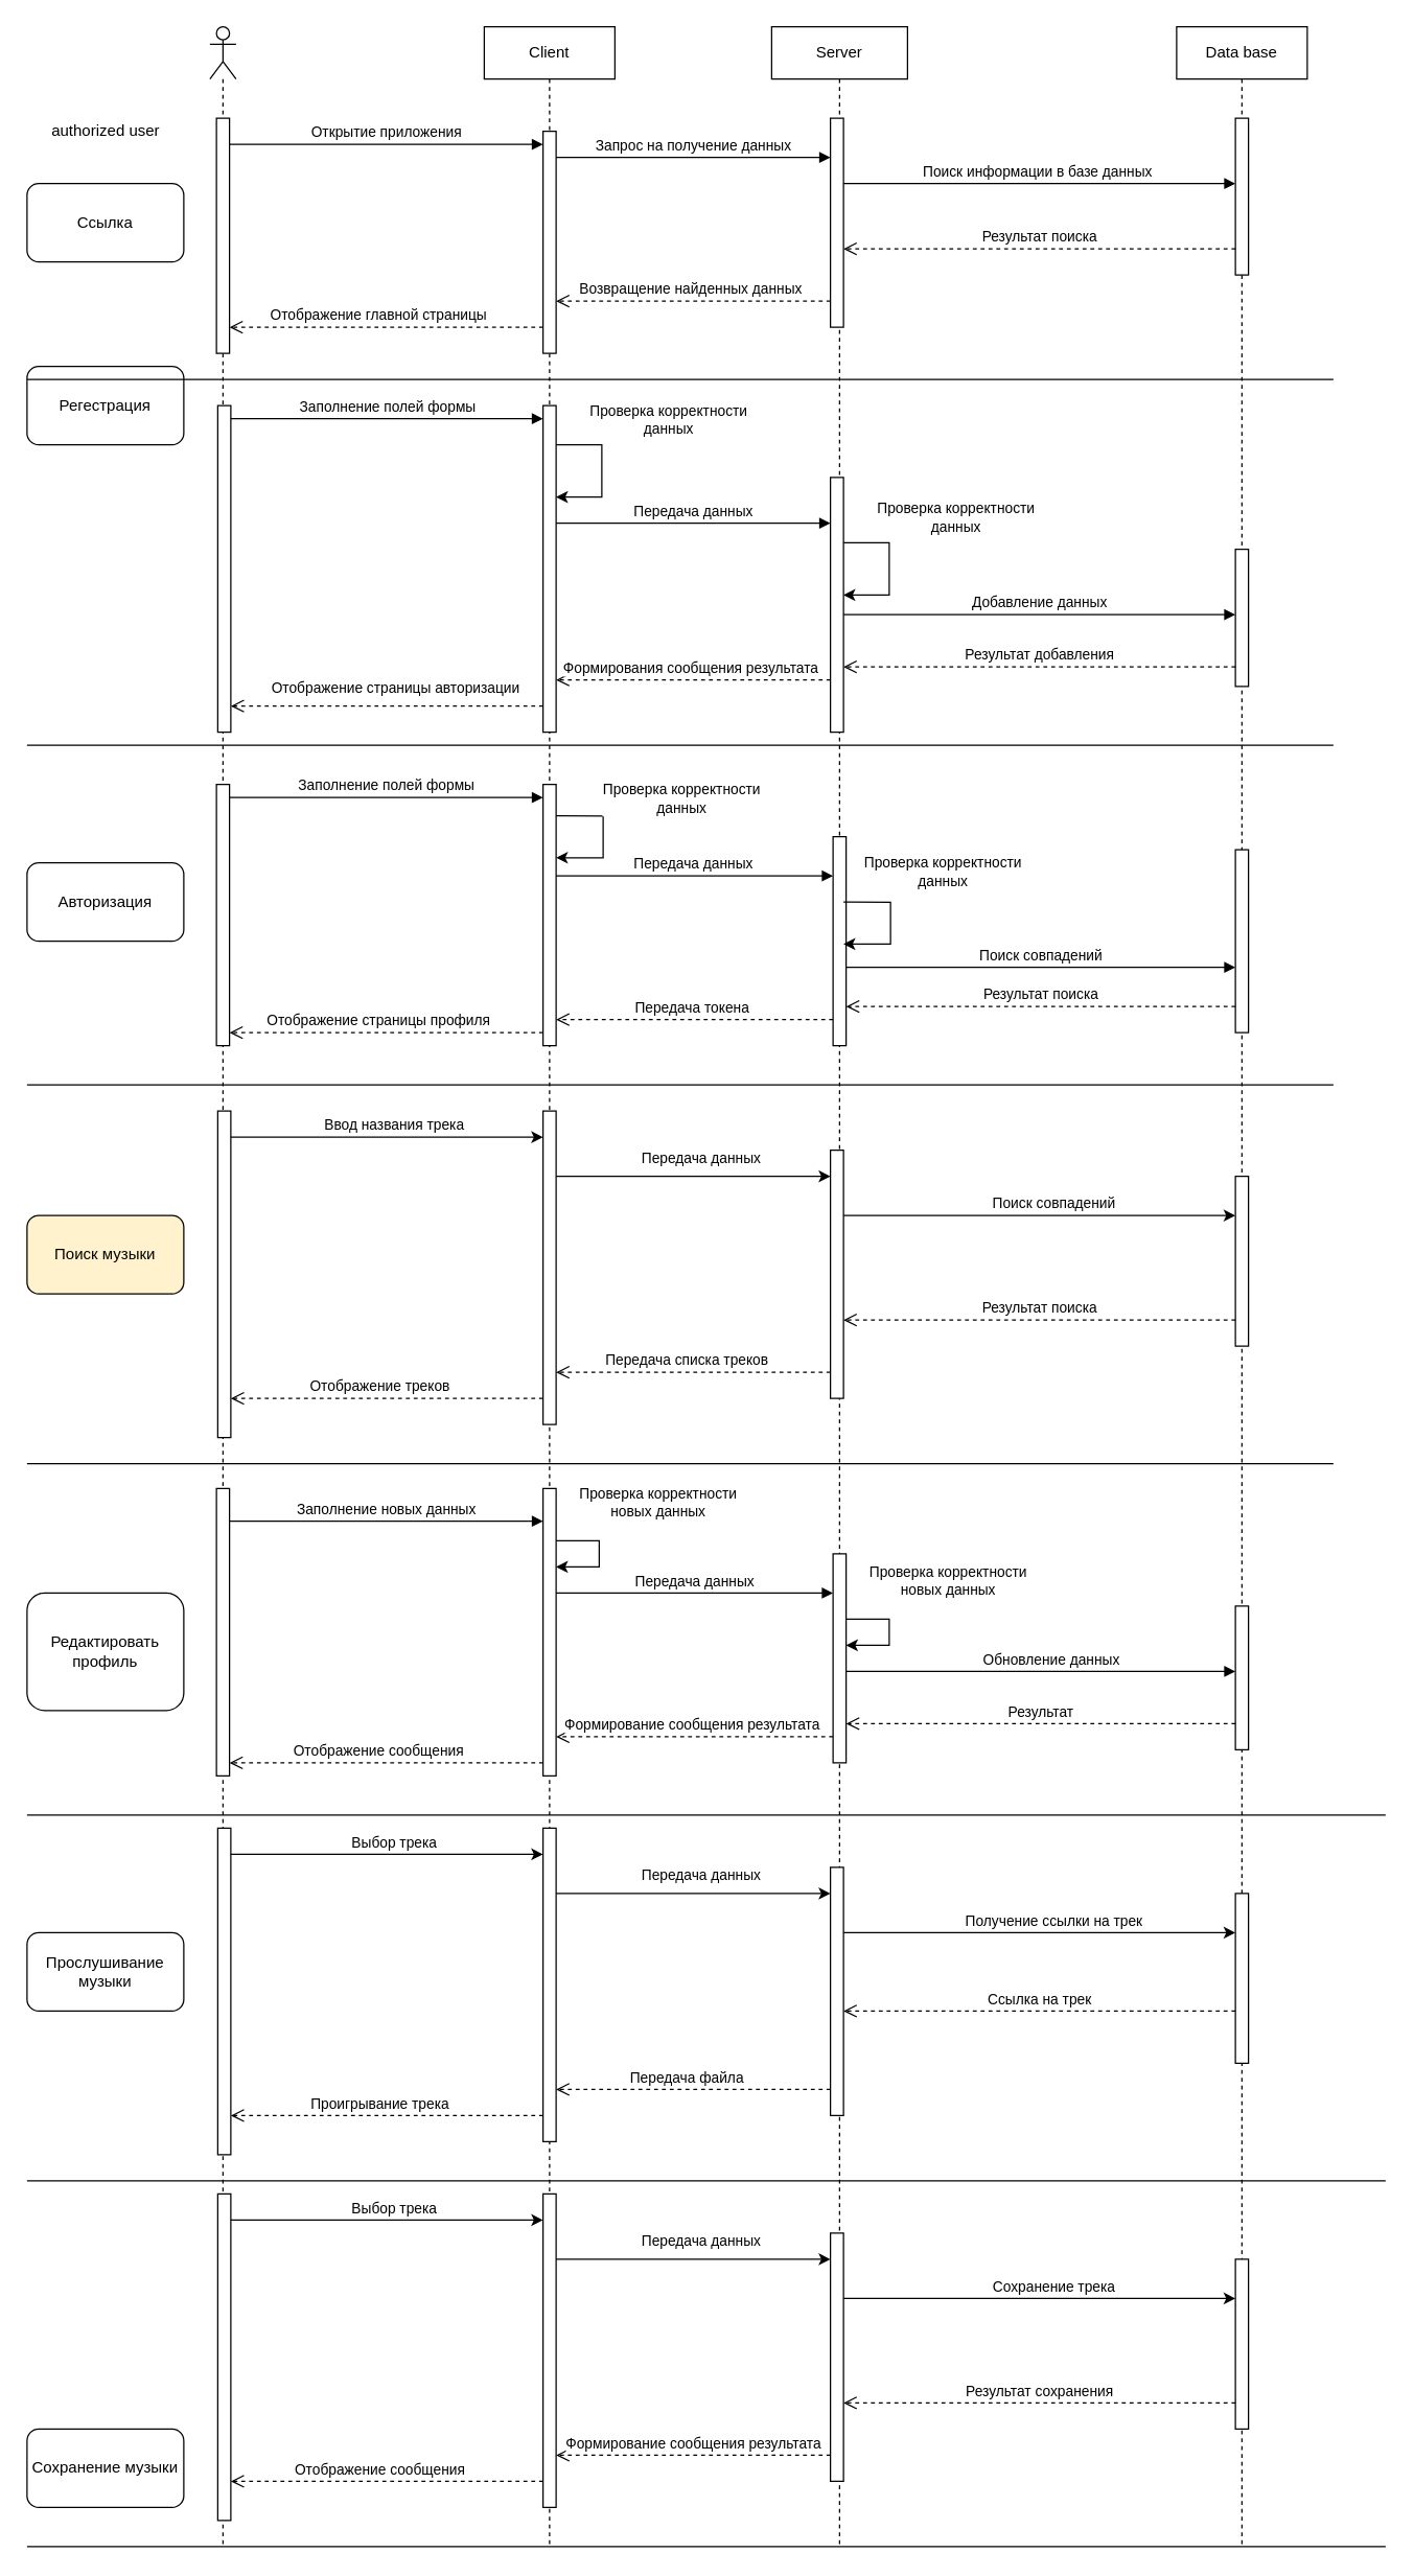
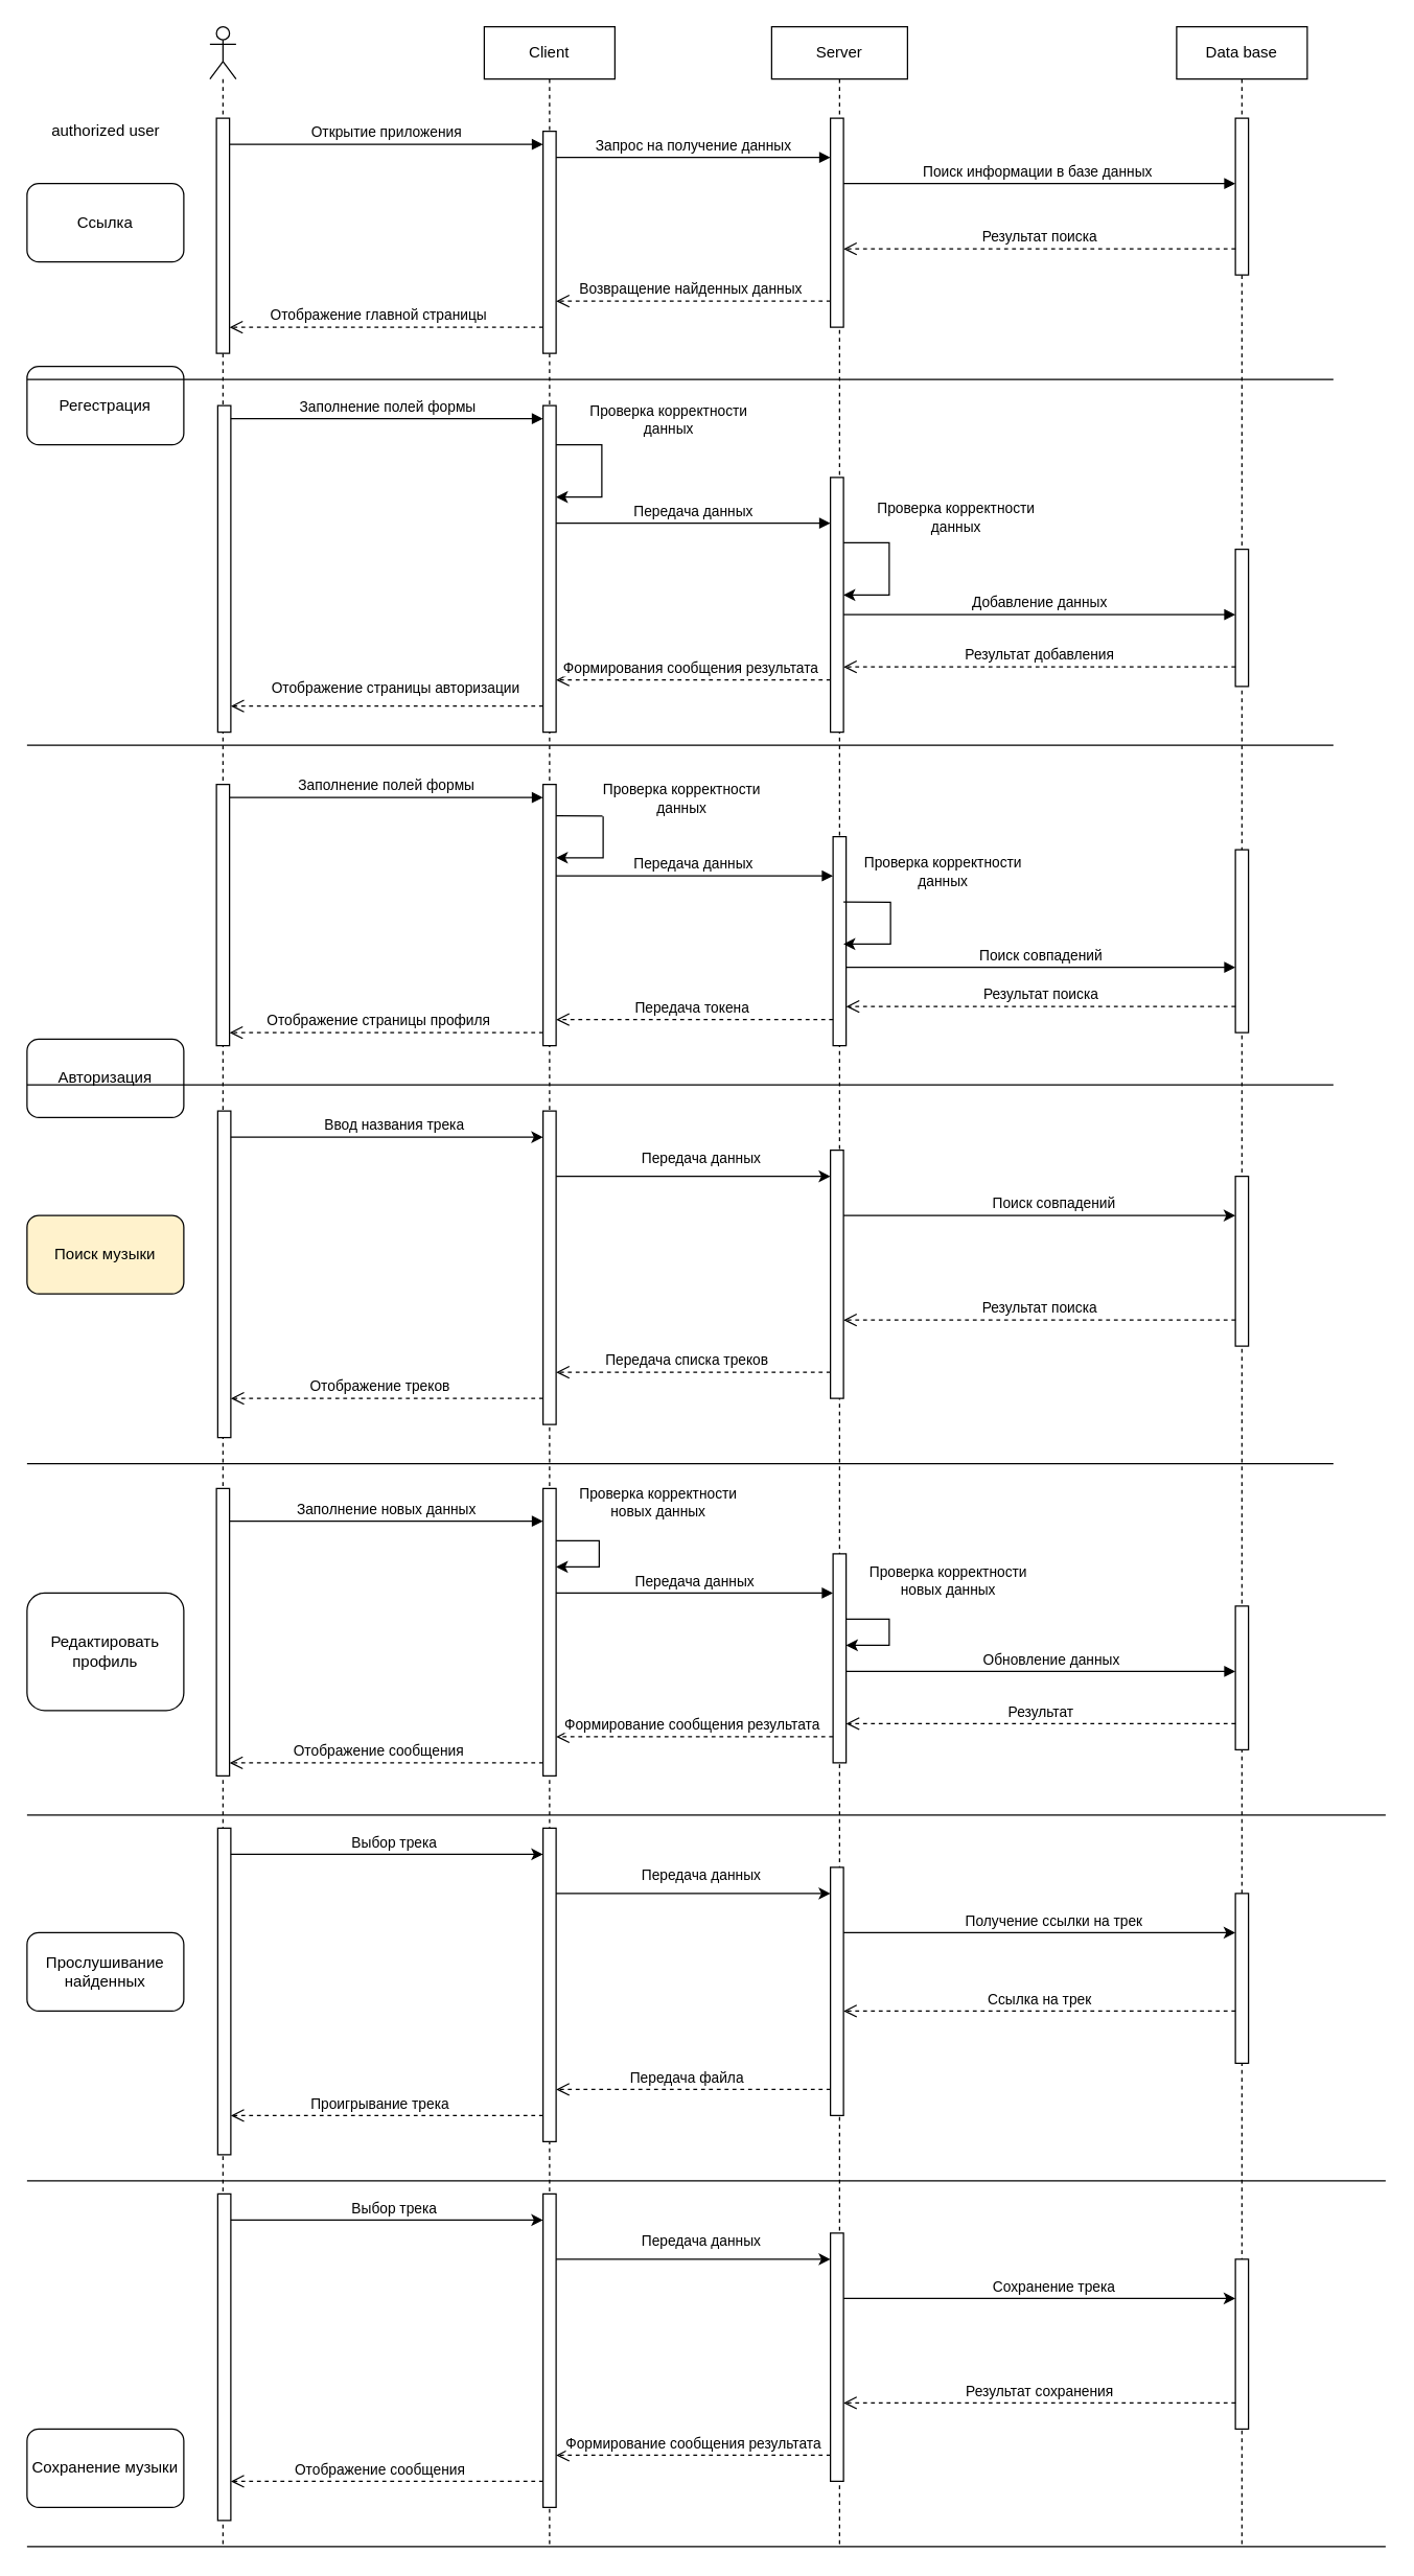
- <mxCell id="46" value="Авторизация" style="rounded=1;whiteSpace=wrap;html=1;" parent="1" vertex="1"><mxGeometry x="20" y="660" width="120" height="60" as="geometry" /></mxCell>
+ <mxCell id="46" value="Авторизация" style="rounded=1;whiteSpace=wrap;html=1;" parent="1" vertex="1"><mxGeometry x="20" y="795" width="120" height="60" as="geometry" /></mxCell>
- <mxCell id="95" value="Прослушивание музыки" style="rounded=1;whiteSpace=wrap;html=1;" parent="1" vertex="1"><mxGeometry x="20" y="1479" width="120" height="60" as="geometry" /></mxCell>
+ <mxCell id="95" value="Прослушивание найденных" style="rounded=1;whiteSpace=wrap;html=1;" parent="1" vertex="1"><mxGeometry x="20" y="1479" width="120" height="60" as="geometry" /></mxCell>
